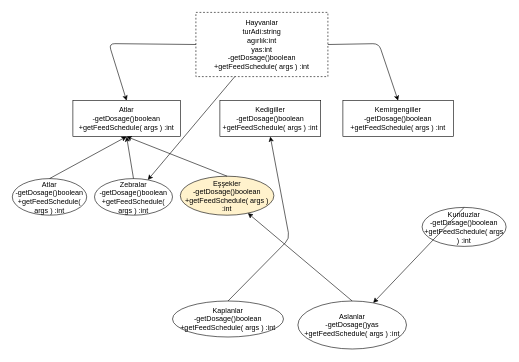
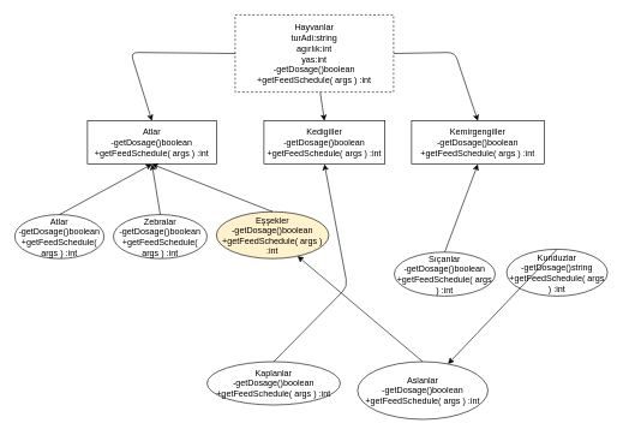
- <mxCell id="8" value="" style="endArrow=classic;html=1;" edge="1" parent="1" source="2" target="10"><mxGeometry width="50" height="50" relative="1" as="geometry"><mxPoint x="421" y="297" as="sourcePoint" /><mxPoint x="471" y="247" as="targetPoint" /></mxGeometry></mxCell>
+ <mxCell id="8" value="" style="endArrow=classic;html=1;entryX=0.5;entryY=0;entryDx=0;entryDy=0;" edge="1" parent="1" source="2" target="4"><mxGeometry width="50" height="50" relative="1" as="geometry"><mxPoint x="421" y="297" as="sourcePoint" /><mxPoint x="471" y="247" as="targetPoint" /></mxGeometry></mxCell>
+ <mxCell id="19" value="" style="endArrow=classic;html=1;exitX=0.5;exitY=0;exitDx=0;exitDy=0;entryX=0.5;entryY=1;entryDx=0;entryDy=0;" edge="1" parent="1" source="18" target="5"><mxGeometry width="50" height="50" relative="1" as="geometry"><mxPoint x="417" y="395" as="sourcePoint" /><mxPoint x="467" y="345" as="targetPoint" /></mxGeometry></mxCell>
- <mxCell id="17" value="Kunduzlar&lt;br&gt;-getDosage()boolean&lt;br&gt;+getFeedSchedule( args ) :int" style="ellipse;whiteSpace=wrap;html=1;" vertex="1" parent="1"><mxGeometry x="703" y="345" width="140" height="65" as="geometry" /></mxCell>
+ <mxCell id="17" value="Kunduzlar&lt;br&gt;-getDosage()string&lt;br&gt;+getFeedSchedule( args ) :int" style="ellipse;whiteSpace=wrap;html=1;" vertex="1" parent="1"><mxGeometry x="703" y="345" width="140" height="65" as="geometry" /></mxCell>
+ <mxCell id="18" value="Sıçanlar&lt;br&gt;-getDosage()boolean&lt;br&gt;+getFeedSchedule( args ) :int" style="ellipse;whiteSpace=wrap;html=1;" vertex="1" parent="1"><mxGeometry x="547" y="349" width="140" height="61" as="geometry" /></mxCell>
- <mxCell id="16" value="Aslanlar&lt;br&gt;-getDosage()yas&lt;br&gt;+getFeedSchedule( args ) :int" style="ellipse;whiteSpace=wrap;html=1;" vertex="1" parent="1"><mxGeometry x="496" y="501" width="181" height="80" as="geometry" /></mxCell>
+ <mxCell id="16" value="Aslanlar&lt;br&gt;-getDosage()boolean&lt;br&gt;+getFeedSchedule( args ) :int" style="ellipse;whiteSpace=wrap;html=1;" vertex="1" parent="1"><mxGeometry x="496" y="501" width="181" height="80" as="geometry" /></mxCell>
